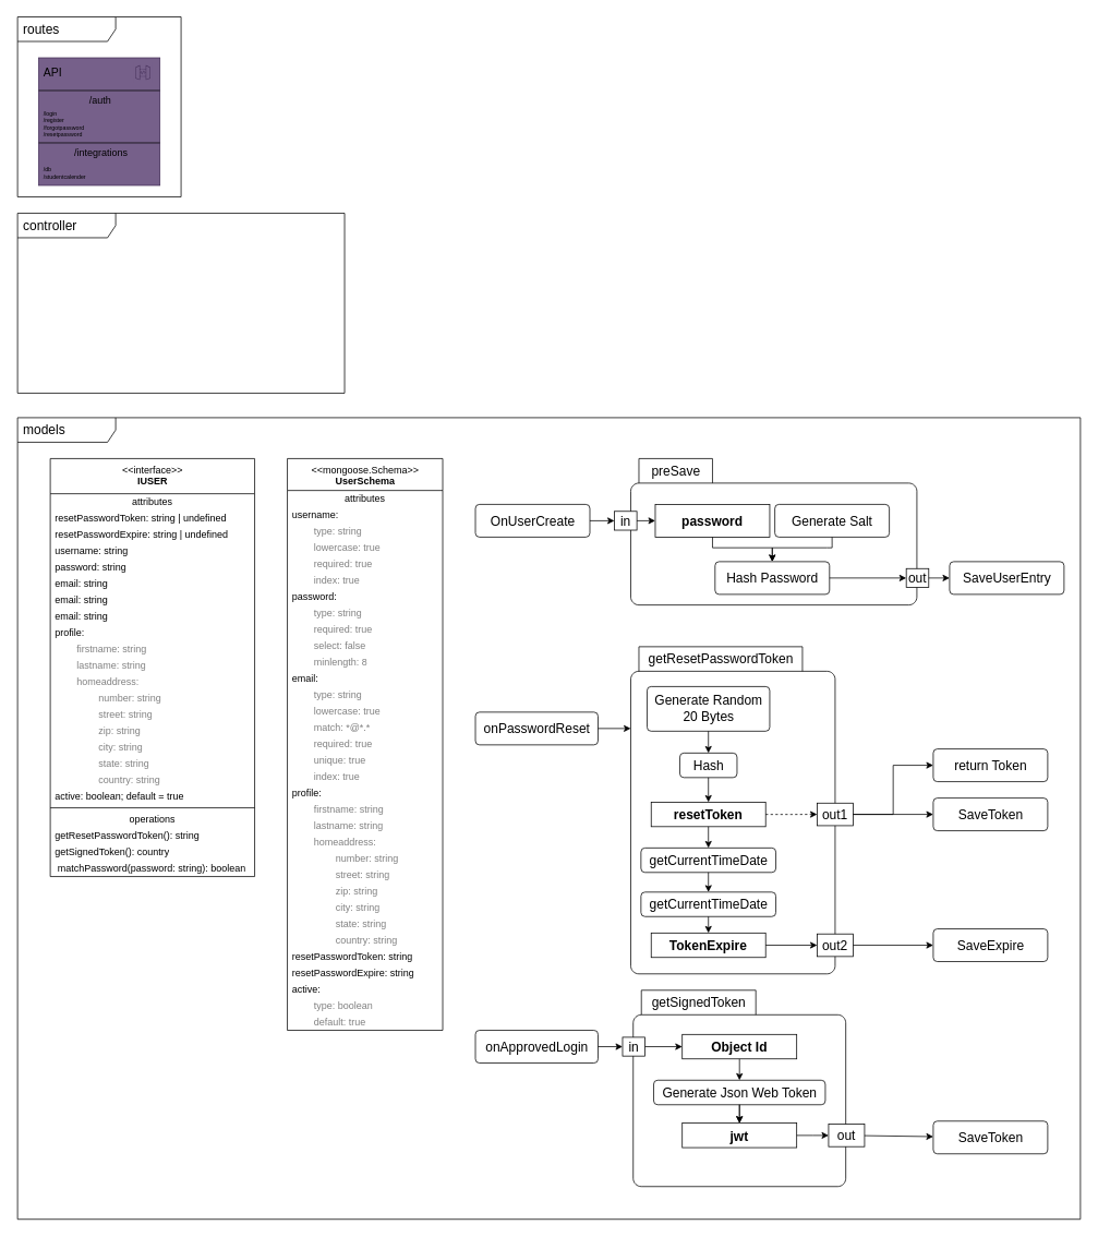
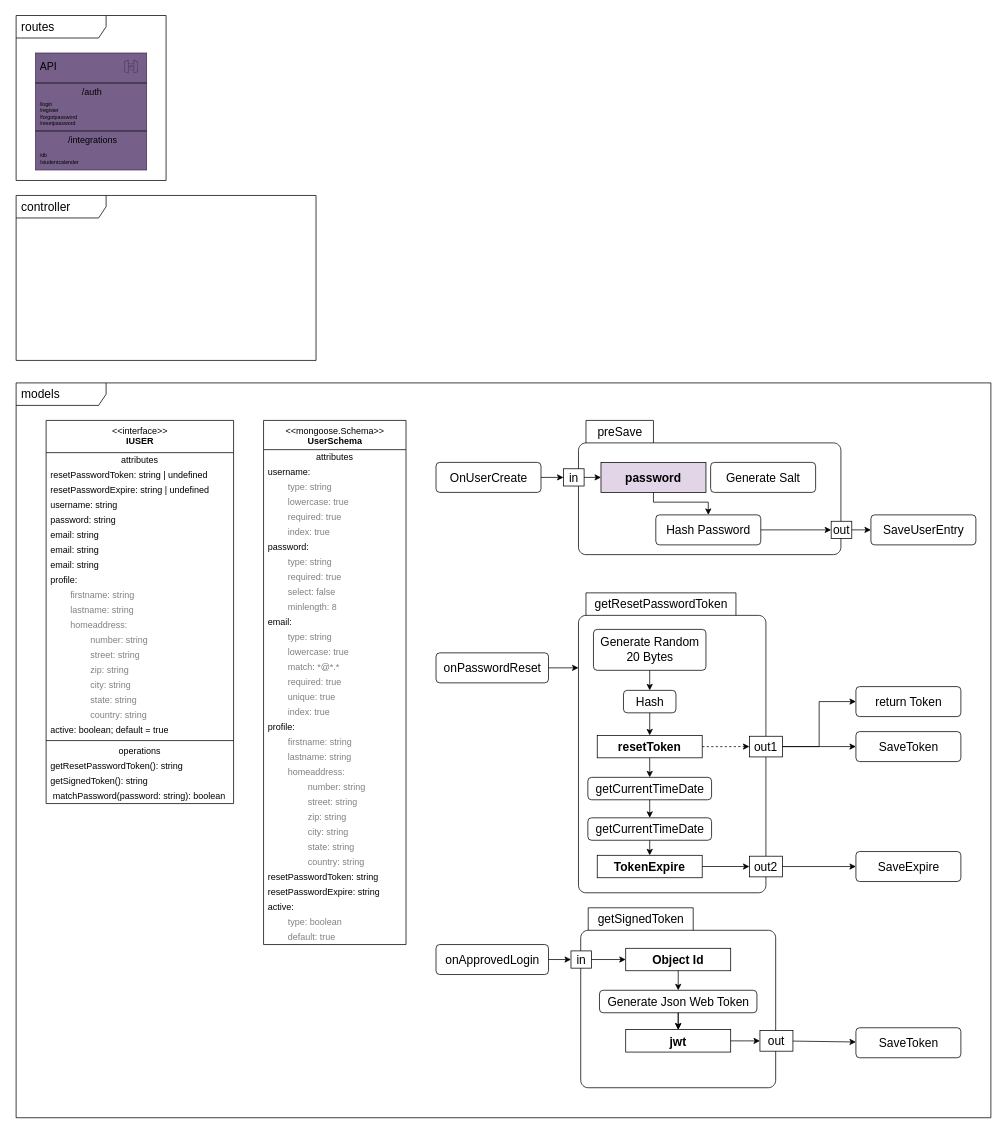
- <mxCell id="84" value="password" style="fontStyle=1;fontSize=16;rotation=0;" parent="83" vertex="1"><mxGeometry width="140" height="40" as="geometry" /></mxCell>
+ <mxCell id="84" value="password" style="fontStyle=1;fontSize=16;rotation=0;fillColor=#e1d5e7;" parent="83" vertex="1"><mxGeometry width="140" height="40" as="geometry" /></mxCell>
- <mxCell id="87" style="edgeStyle=orthogonalEdgeStyle;html=1;exitX=0.5;exitY=1;exitDx=0;exitDy=0;entryX=0.5;entryY=0;entryDx=0;entryDy=0;fontSize=16;rounded=0;" parent="77" source="85" target="79" edge="1"><mxGeometry relative="1" as="geometry"><Array as="points"><mxPoint x="260" y="109" /><mxPoint x="185" y="109" /></Array></mxGeometry></mxCell>
- <mxCell id="38" value="getSignedToken(): country" style="text;html=1;strokeColor=none;fillColor=none;align=left;verticalAlign=middle;spacingLeft=4;spacingRight=4;overflow=hidden;rotatable=0;points=[[0,0.5],[1,0.5]];portConstraint=eastwest;" parent="15" vertex="1"><mxGeometry y="471" width="250" height="20" as="geometry" /></mxCell>
+ <mxCell id="38" value="getSignedToken(): string" style="text;html=1;strokeColor=none;fillColor=none;align=left;verticalAlign=middle;spacingLeft=4;spacingRight=4;overflow=hidden;rotatable=0;points=[[0,0.5],[1,0.5]];portConstraint=eastwest;" parent="15" vertex="1"><mxGeometry y="471" width="250" height="20" as="geometry" /></mxCell>
